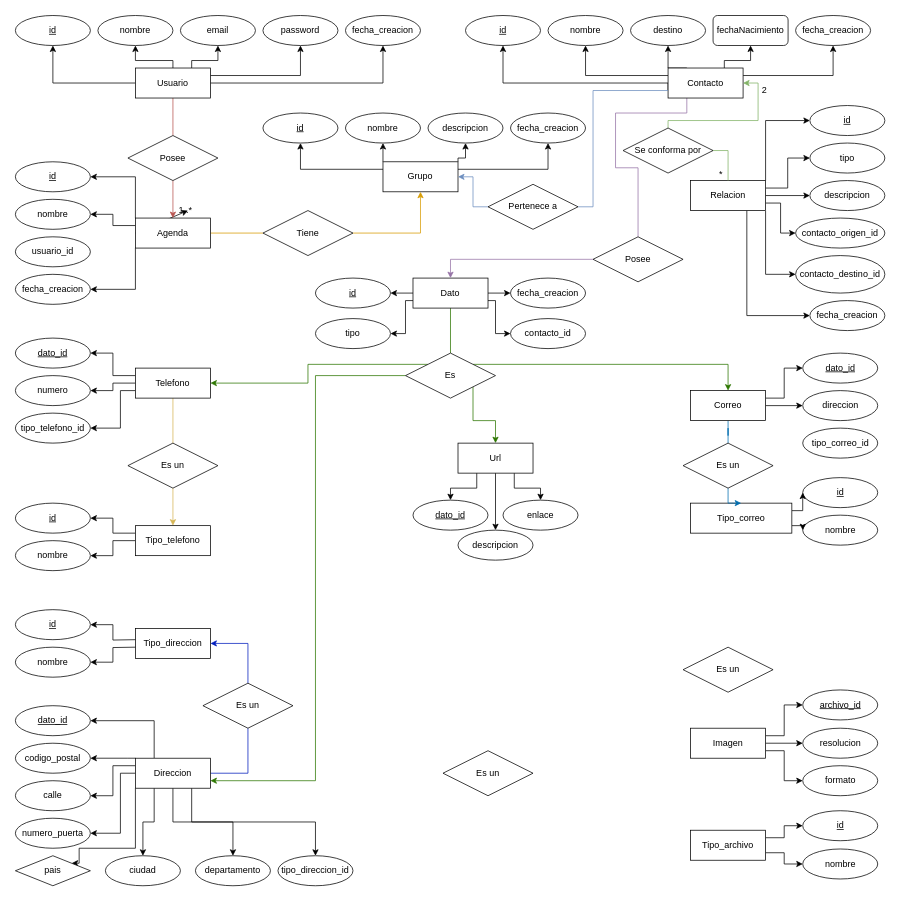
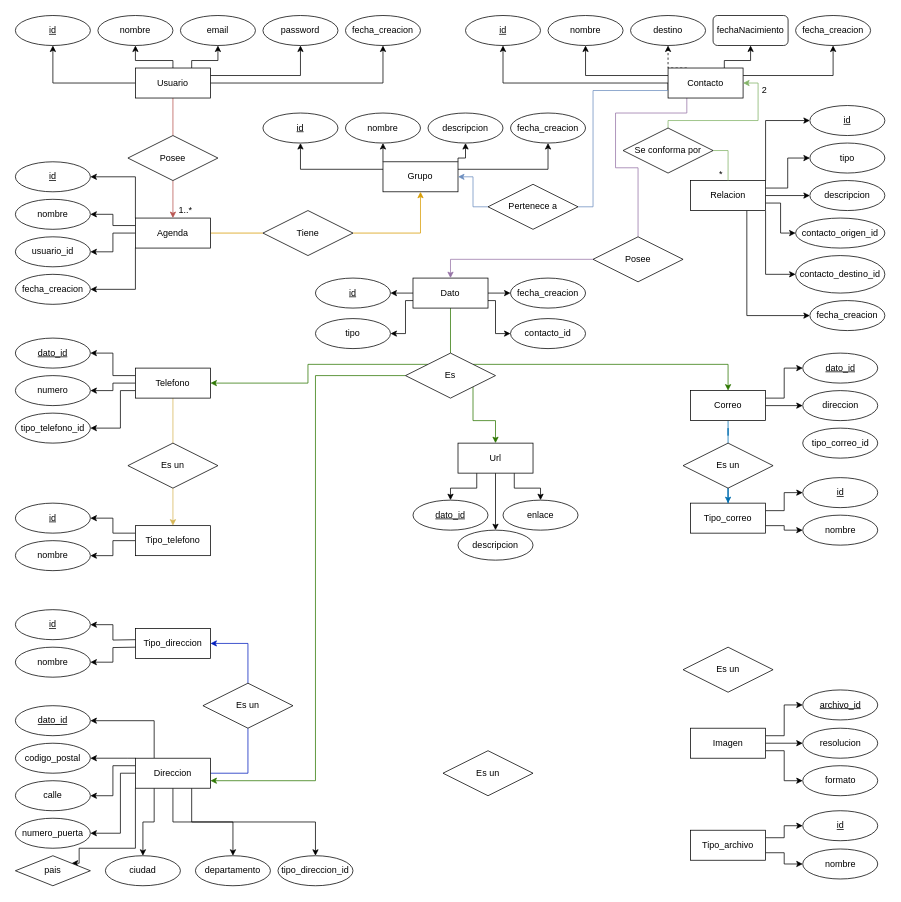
- <mxCell id="26" style="edgeStyle=orthogonalEdgeStyle;rounded=0;orthogonalLoop=1;jettySize=auto;html=1;exitX=0.25;exitY=0;exitDx=0;exitDy=0;entryX=0.5;entryY=1;entryDx=0;entryDy=0;" edge="1" parent="1" source="29" target="34"><mxGeometry relative="1" as="geometry" /></mxCell>
+ <mxCell id="26" style="edgeStyle=orthogonalEdgeStyle;rounded=0;orthogonalLoop=1;jettySize=auto;html=1;exitX=0.25;exitY=0;exitDx=0;exitDy=0;entryX=0.5;entryY=1;entryDx=0;entryDy=0;dashed=1;" edge="1" parent="1" source="29" target="34"><mxGeometry relative="1" as="geometry" /></mxCell>
- <mxCell id="14" style="edgeStyle=orthogonalEdgeStyle;rounded=0;orthogonalLoop=1;jettySize=auto;html=1;exitX=0;exitY=0.5;exitDx=0;exitDy=0;" edge="1" parent="1" source="17" target="22"><mxGeometry relative="1" as="geometry" /></mxCell>
+ <mxCell id="14" style="edgeStyle=orthogonalEdgeStyle;rounded=0;orthogonalLoop=1;jettySize=auto;html=1;exitX=0;exitY=0.5;exitDx=0;exitDy=0;entryX=1;entryY=0.5;entryDx=0;entryDy=0;" edge="1" parent="1" source="17" target="18"><mxGeometry relative="1" as="geometry" /></mxCell>
- <mxCell id="121" value="Tipo_correo" style="whiteSpace=wrap;html=1;align=center;" vertex="1" parent="1"><mxGeometry x="920" y="670" width="135" height="40" as="geometry" /></mxCell>
+ <mxCell id="121" value="Tipo_correo" style="whiteSpace=wrap;html=1;align=center;" vertex="1" parent="1"><mxGeometry x="920" y="670" width="100" height="40" as="geometry" /></mxCell>
